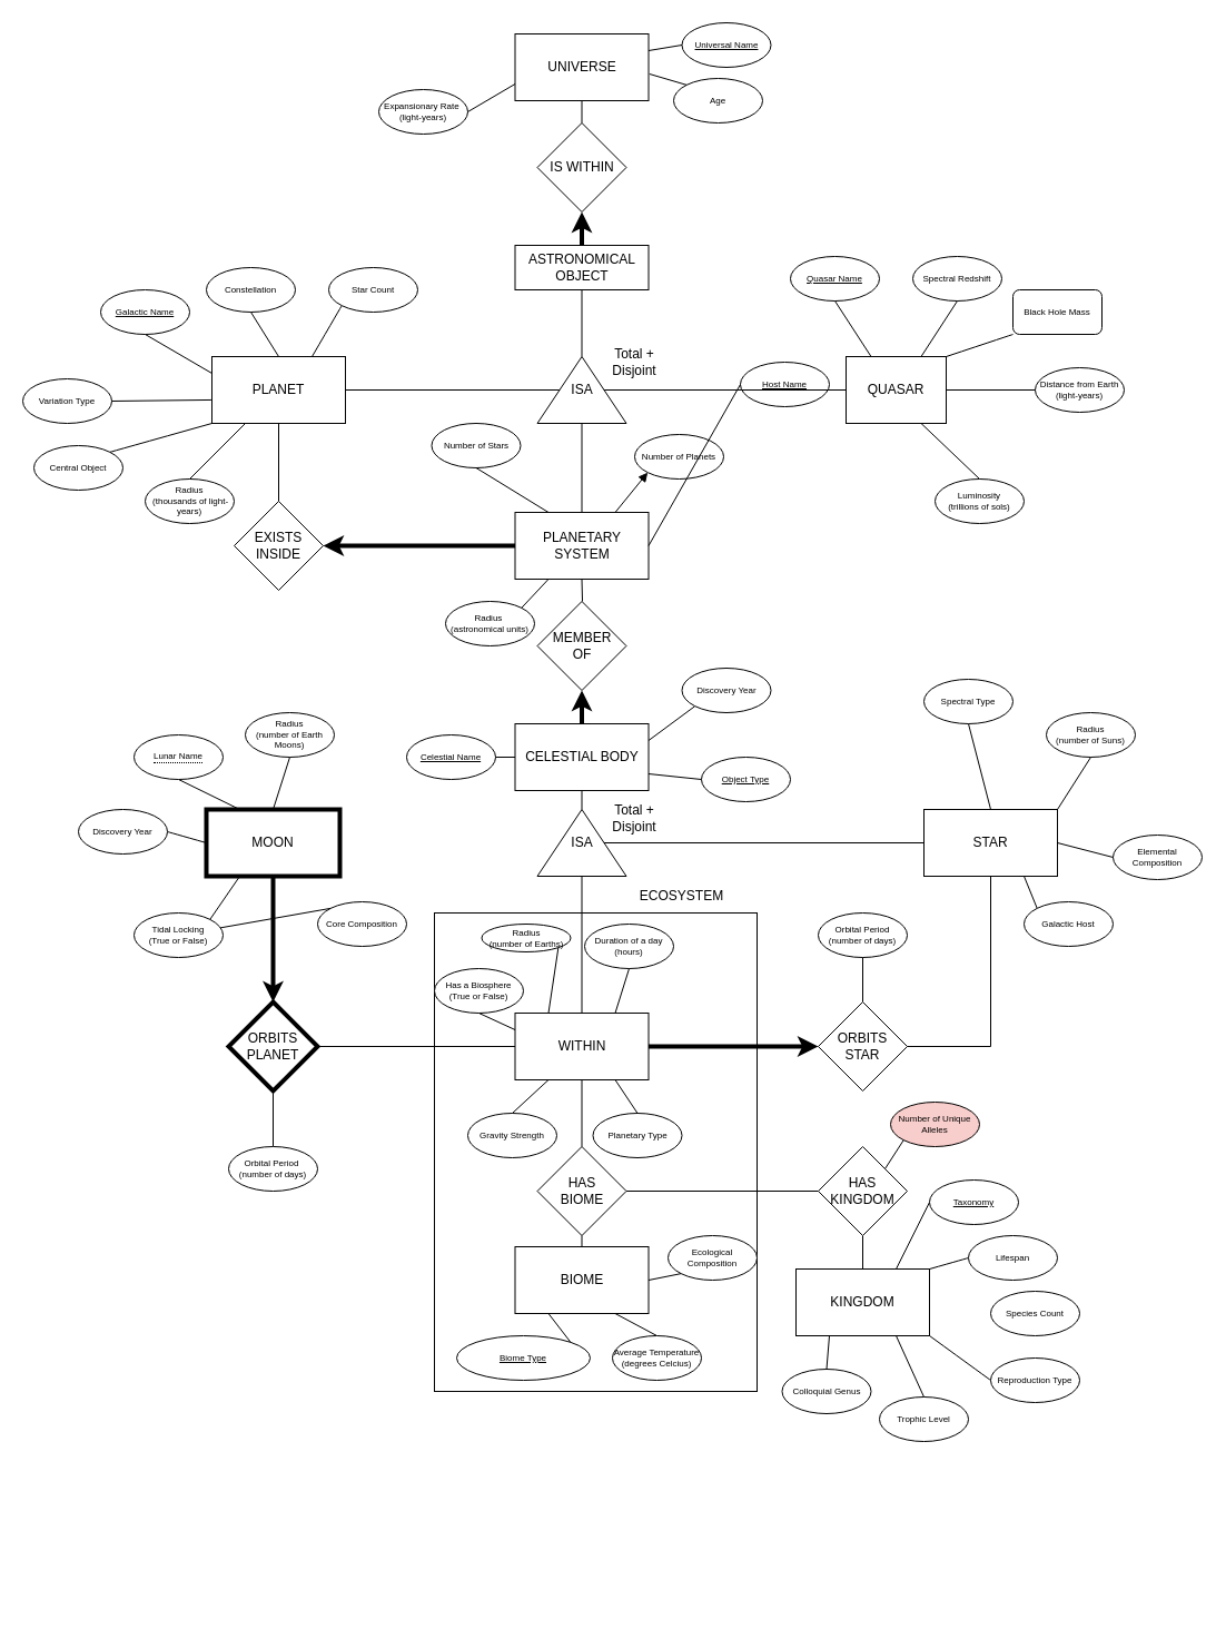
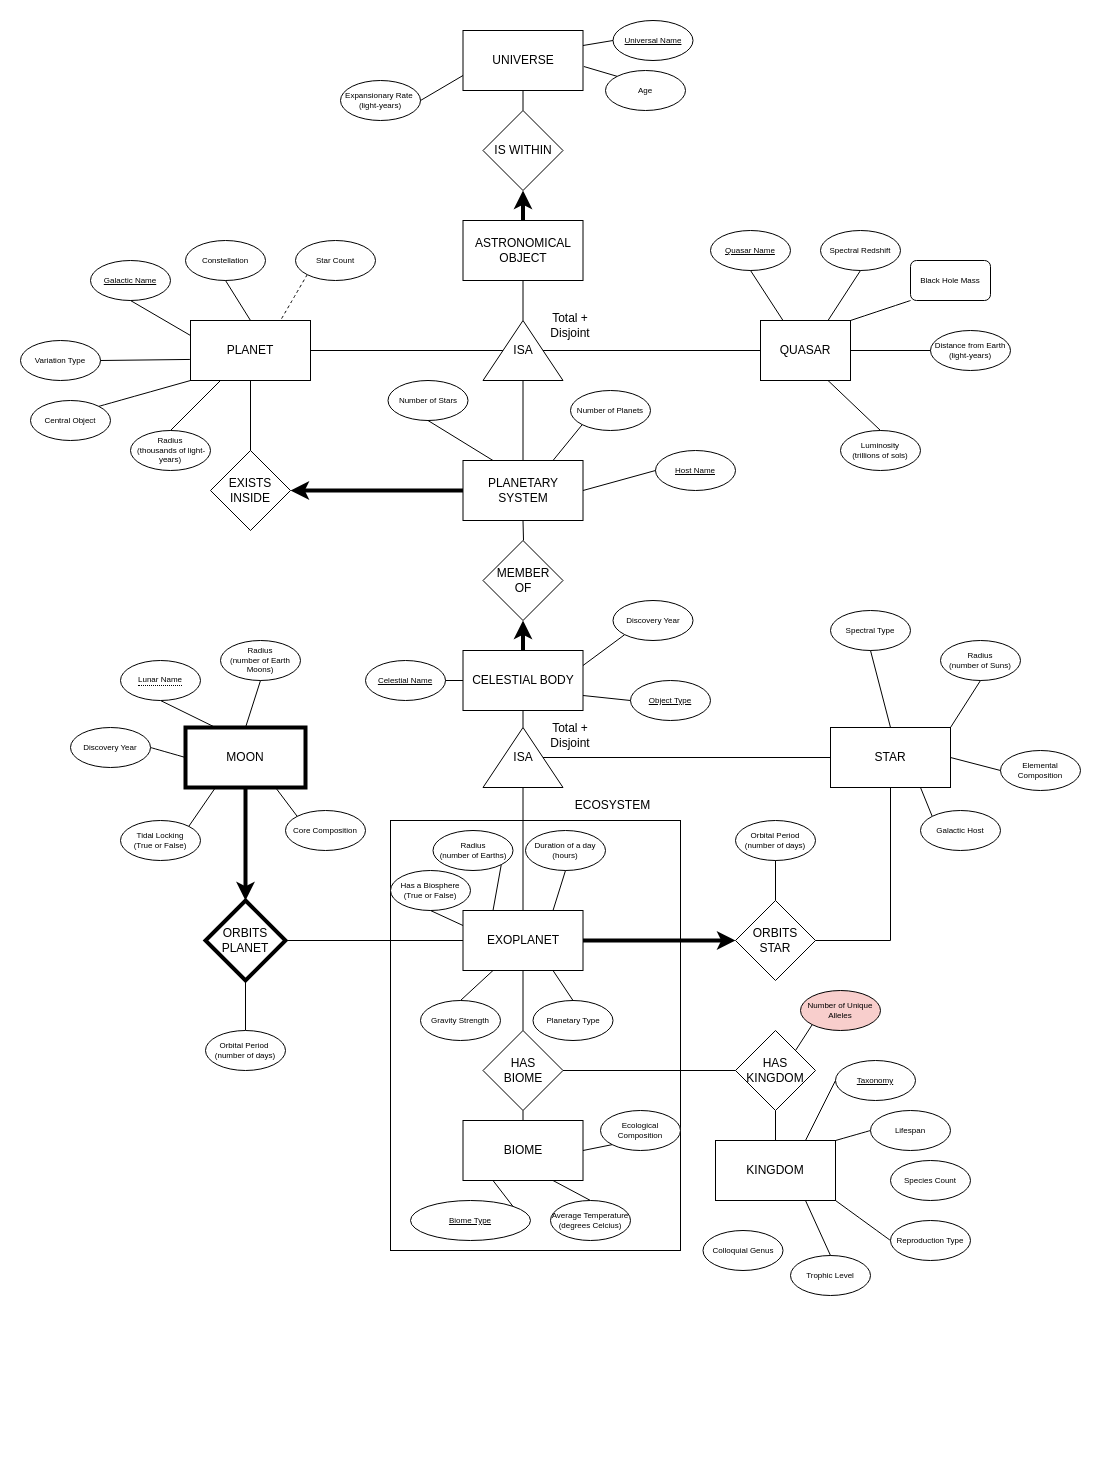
- <mxCell id="45" value="ASTRONOMICAL OBJECT" style="rounded=0;whiteSpace=wrap;html=1;" parent="1" vertex="1"><mxGeometry x="462.5" y="220" width="120" height="40" as="geometry" /></mxCell>
+ <mxCell id="45" value="ASTRONOMICAL OBJECT" style="rounded=0;whiteSpace=wrap;html=1;" parent="1" vertex="1"><mxGeometry x="462.5" y="220" width="120" height="60" as="geometry" /></mxCell>
- <mxCell id="131" style="edgeStyle=none;curved=1;rounded=0;orthogonalLoop=1;jettySize=auto;html=1;exitX=0;exitY=1;exitDx=0;exitDy=0;entryX=0.75;entryY=0;entryDx=0;entryDy=0;fontSize=12;startSize=8;endSize=8;endArrow=none;startFill=0;" parent="1" source="132" target="49" edge="1"><mxGeometry relative="1" as="geometry" /></mxCell>
+ <mxCell id="131" style="edgeStyle=none;curved=1;rounded=0;orthogonalLoop=1;jettySize=auto;html=1;exitX=0;exitY=1;exitDx=0;exitDy=0;entryX=0.75;entryY=0;entryDx=0;entryDy=0;fontSize=12;startSize=8;endSize=8;endArrow=none;startFill=0;dashed=1;" parent="1" source="132" target="49" edge="1"><mxGeometry relative="1" as="geometry" /></mxCell>
- <mxCell id="21" value="&lt;font style=&quot;line-height: 100%;&quot;&gt;Host Name&lt;/font&gt;" style="ellipse;whiteSpace=wrap;html=1;spacing=0;fontSize=8;fontStyle=4" parent="1" vertex="1"><mxGeometry x="665" y="325" width="80" height="40" as="geometry" /></mxCell>
+ <mxCell id="21" value="&lt;font style=&quot;line-height: 100%;&quot;&gt;Host Name&lt;/font&gt;" style="ellipse;whiteSpace=wrap;html=1;spacing=0;fontSize=8;fontStyle=4" parent="1" vertex="1"><mxGeometry x="655" y="450" width="80" height="40" as="geometry" /></mxCell>
- <mxCell id="23" value="" style="endArrow=block;html=1;rounded=0;entryX=0;entryY=1;entryDx=0;entryDy=0;exitX=0.75;exitY=0;exitDx=0;exitDy=0;" parent="1" source="3" target="19" edge="1"><mxGeometry width="50" height="50" relative="1" as="geometry"><mxPoint x="590" y="484" as="sourcePoint" /><mxPoint x="570" y="810" as="targetPoint" /></mxGeometry></mxCell>
+ <mxCell id="23" value="" style="endArrow=none;html=1;rounded=0;entryX=0;entryY=1;entryDx=0;entryDy=0;exitX=0.75;exitY=0;exitDx=0;exitDy=0;" parent="1" source="3" target="19" edge="1"><mxGeometry width="50" height="50" relative="1" as="geometry"><mxPoint x="590" y="484" as="sourcePoint" /><mxPoint x="570" y="810" as="targetPoint" /></mxGeometry></mxCell>
- <mxCell id="110" value="" style="endArrow=none;html=1;rounded=0;exitX=1;exitY=0;exitDx=0;exitDy=0;entryX=0.25;entryY=1;entryDx=0;entryDy=0;" parent="1" source="109" target="3" edge="1"><mxGeometry width="50" height="50" relative="1" as="geometry"><mxPoint x="490" y="600" as="sourcePoint" /><mxPoint x="540" y="550" as="targetPoint" /></mxGeometry></mxCell>
- <mxCell id="109" value="&lt;font style=&quot;line-height: 100%;&quot;&gt;Radius&amp;nbsp;&lt;br&gt;(astronomical units)&lt;/font&gt;" style="ellipse;whiteSpace=wrap;html=1;spacing=0;fontSize=8;" parent="1" vertex="1"><mxGeometry x="400" y="540" width="80" height="40" as="geometry" /></mxCell>
- <mxCell id="94" value="" style="endArrow=none;html=1;rounded=0;exitX=0;exitY=0;exitDx=0;exitDy=0;" parent="1" source="93" target="91" edge="1"><mxGeometry width="50" height="50" relative="1" as="geometry"><mxPoint x="260" y="850" as="sourcePoint" /><mxPoint x="260" y="800" as="targetPoint" /></mxGeometry></mxCell>
+ <mxCell id="94" value="" style="endArrow=none;html=1;rounded=0;entryX=0.75;entryY=1;entryDx=0;entryDy=0;exitX=0;exitY=0;exitDx=0;exitDy=0;" parent="1" source="93" target="12" edge="1"><mxGeometry width="50" height="50" relative="1" as="geometry"><mxPoint x="260" y="850" as="sourcePoint" /><mxPoint x="260" y="800" as="targetPoint" /></mxGeometry></mxCell>
- <mxCell id="28" value="&lt;font style=&quot;line-height: 100%;&quot;&gt;Radius&lt;br&gt;(number of Earths)&lt;/font&gt;" style="ellipse;whiteSpace=wrap;html=1;spacing=0;fontSize=8;" parent="1" vertex="1"><mxGeometry x="432.5" y="830" width="80" height="25" as="geometry" /></mxCell>
+ <mxCell id="28" value="&lt;font style=&quot;line-height: 100%;&quot;&gt;Radius&lt;br&gt;(number of Earths)&lt;/font&gt;" style="ellipse;whiteSpace=wrap;html=1;spacing=0;fontSize=8;" parent="1" vertex="1"><mxGeometry x="432.5" y="830" width="80" height="40" as="geometry" /></mxCell>
- <mxCell id="8" value="WITHIN" style="rounded=0;whiteSpace=wrap;html=1;strokeWidth=1;" parent="1" vertex="1"><mxGeometry x="462.5" y="910" width="120" height="60" as="geometry" /></mxCell>
+ <mxCell id="8" value="EXOPLANET" style="rounded=0;whiteSpace=wrap;html=1;strokeWidth=1;" parent="1" vertex="1"><mxGeometry x="462.5" y="910" width="120" height="60" as="geometry" /></mxCell>
- <mxCell id="77" value="" style="endArrow=none;html=1;rounded=0;entryX=0.25;entryY=1;entryDx=0;entryDy=0;exitX=0.5;exitY=0;exitDx=0;exitDy=0;" parent="1" source="76" target="18" edge="1"><mxGeometry width="50" height="50" relative="1" as="geometry"><mxPoint x="517.5" y="1480" as="sourcePoint" /><mxPoint x="695" y="1540" as="targetPoint" /></mxGeometry></mxCell>
